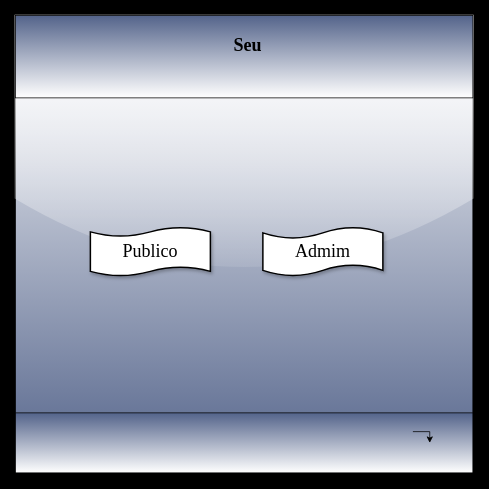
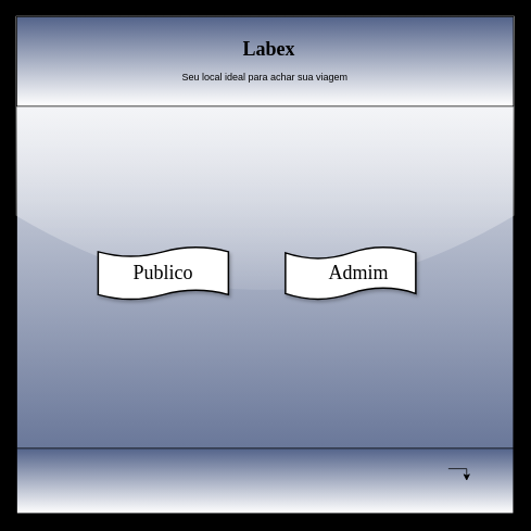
- <mxCell id="5" value="&lt;h1 style=&quot;font-size: 24px;&quot;&gt;Seu&lt;/h1&gt;" style="text;html=1;strokeColor=none;fillColor=none;spacing=5;spacingTop=-20;whiteSpace=wrap;overflow=hidden;rounded=0;fontFamily=Comic Sans MS;align=center;fontSize=24;fontStyle=1;verticalAlign=top;horizontal=1;fontColor=#000000;" vertex="1" parent="1"><mxGeometry x="280" y="40" width="100" height="40" as="geometry" /></mxCell>
+ <mxCell id="5" value="&lt;h1 style=&quot;font-size: 24px;&quot;&gt;Labex&lt;/h1&gt;" style="text;html=1;strokeColor=none;fillColor=none;spacing=5;spacingTop=-20;whiteSpace=wrap;overflow=hidden;rounded=0;fontFamily=Comic Sans MS;align=center;fontSize=24;fontStyle=1;verticalAlign=top;horizontal=1;fontColor=#000000;" vertex="1" parent="1"><mxGeometry x="280" y="40" width="100" height="40" as="geometry" /></mxCell>
+ <mxCell id="6" value="Seu local ideal para achar sua viagem&lt;br&gt;" style="text;html=1;strokeColor=none;fillColor=none;align=center;verticalAlign=middle;whiteSpace=wrap;rounded=0;" vertex="1" parent="1"><mxGeometry x="220" y="80" width="210" height="30" as="geometry" /></mxCell>
- <mxCell id="14" value="Admim" style="text;html=1;strokeColor=none;fillColor=none;align=center;verticalAlign=middle;whiteSpace=wrap;rounded=0;shadow=0;glass=0;labelBackgroundColor=none;sketch=0;fontFamily=Comic Sans MS;fontSize=24;fontColor=#000000;" vertex="1" parent="1"><mxGeometry x="367" y="320" width="126" height="30" as="geometry" /></mxCell>
+ <mxCell id="14" value="Admim" style="text;html=1;strokeColor=none;fillColor=none;align=center;verticalAlign=middle;whiteSpace=wrap;rounded=0;shadow=0;glass=0;labelBackgroundColor=none;sketch=0;fontFamily=Comic Sans MS;fontSize=24;fontColor=#000000;" vertex="1" parent="1"><mxGeometry x="377" y="320" width="126" height="30" as="geometry" /></mxCell>
